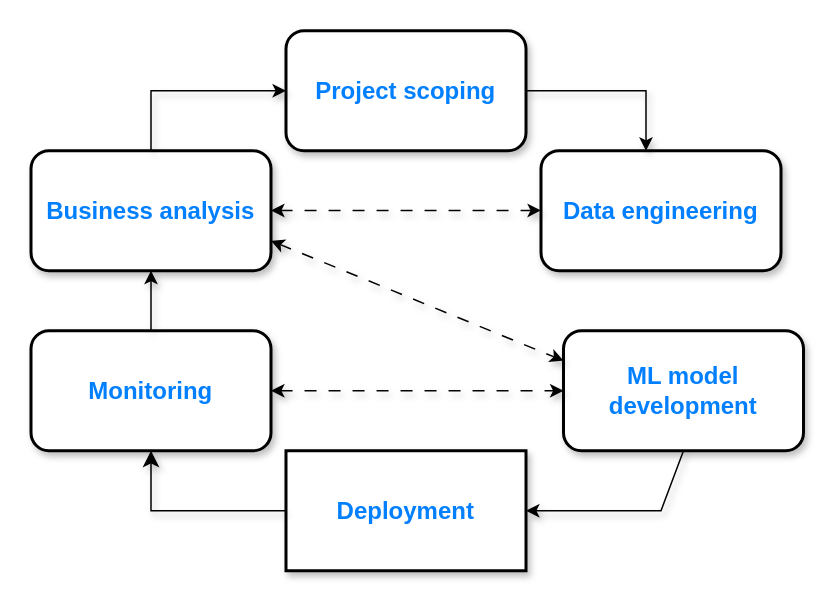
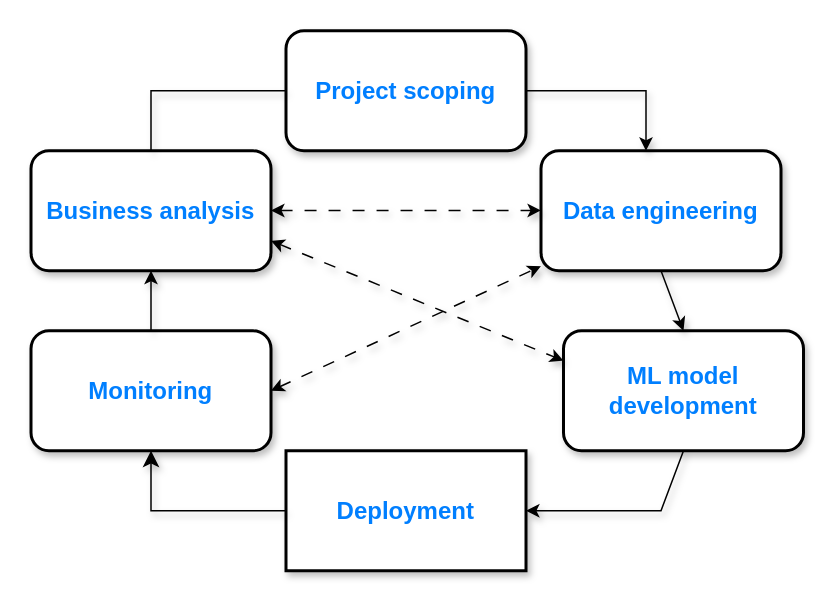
- <mxCell id="11" value="" style="endArrow=classic;html=1;rounded=0;exitX=0.5;exitY=0;exitDx=0;exitDy=0;entryX=0;entryY=0.5;entryDx=0;entryDy=0;shadow=1;" edge="1" parent="1" source="3" target="2"><mxGeometry width="50" height="50" relative="1" as="geometry"><mxPoint x="160" y="200" as="sourcePoint" /><mxPoint x="210" y="150" as="targetPoint" /><Array as="points"><mxPoint x="100" y="60" /></Array></mxGeometry></mxCell>
+ <mxCell id="11" value="" style="endArrow=none;html=1;rounded=0;exitX=0.5;exitY=0;exitDx=0;exitDy=0;entryX=0;entryY=0.5;entryDx=0;entryDy=0;shadow=1;" edge="1" parent="1" source="3" target="2"><mxGeometry width="50" height="50" relative="1" as="geometry"><mxPoint x="160" y="200" as="sourcePoint" /><mxPoint x="210" y="150" as="targetPoint" /><Array as="points"><mxPoint x="100" y="60" /></Array></mxGeometry></mxCell>
+ <mxCell id="13" value="" style="endArrow=classic;html=1;rounded=0;exitX=0.5;exitY=1;exitDx=0;exitDy=0;entryX=0.5;entryY=0;entryDx=0;entryDy=0;shadow=1;" edge="1" parent="1" source="4" target="6"><mxGeometry width="50" height="50" relative="1" as="geometry"><mxPoint x="360" y="240" as="sourcePoint" /><mxPoint x="410" y="190" as="targetPoint" /></mxGeometry></mxCell>
- <mxCell id="14" value="" style="endArrow=classic;startArrow=classic;html=1;rounded=0;exitX=1;exitY=0.5;exitDx=0;exitDy=0;entryX=0;entryY=0.5;entryDx=0;entryDy=0;dashed=1;dashPattern=8 8;shadow=1;" edge="1" parent="1" source="5" target="6"><mxGeometry width="50" height="50" relative="1" as="geometry"><mxPoint x="260" y="240" as="sourcePoint" /><mxPoint x="310" y="190" as="targetPoint" /></mxGeometry></mxCell>
+ <mxCell id="14" value="" style="endArrow=classic;startArrow=classic;html=1;rounded=0;exitX=1;exitY=0.5;exitDx=0;exitDy=0;dashed=1;dashPattern=8 8;shadow=1;" edge="1" parent="1" source="5" target="4"><mxGeometry width="50" height="50" relative="1" as="geometry"><mxPoint x="260" y="240" as="sourcePoint" /><mxPoint x="310" y="190" as="targetPoint" /></mxGeometry></mxCell>
